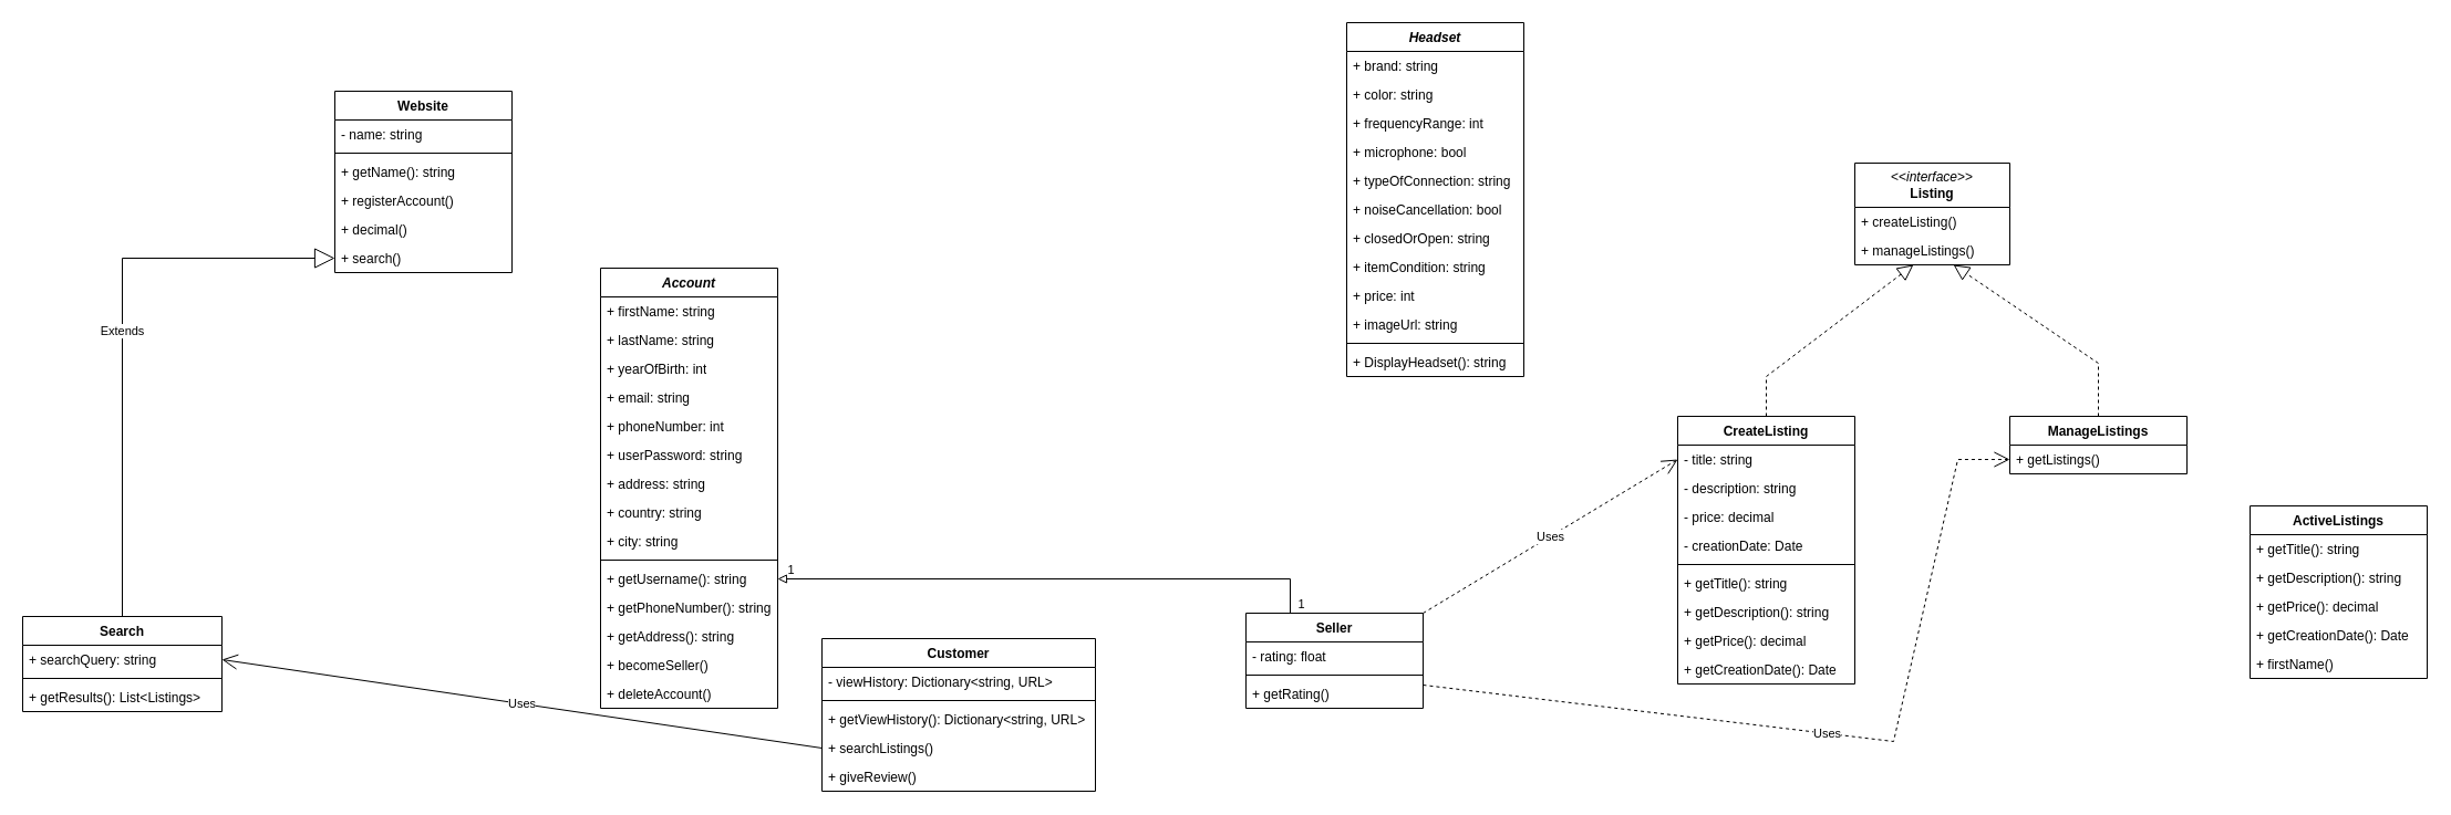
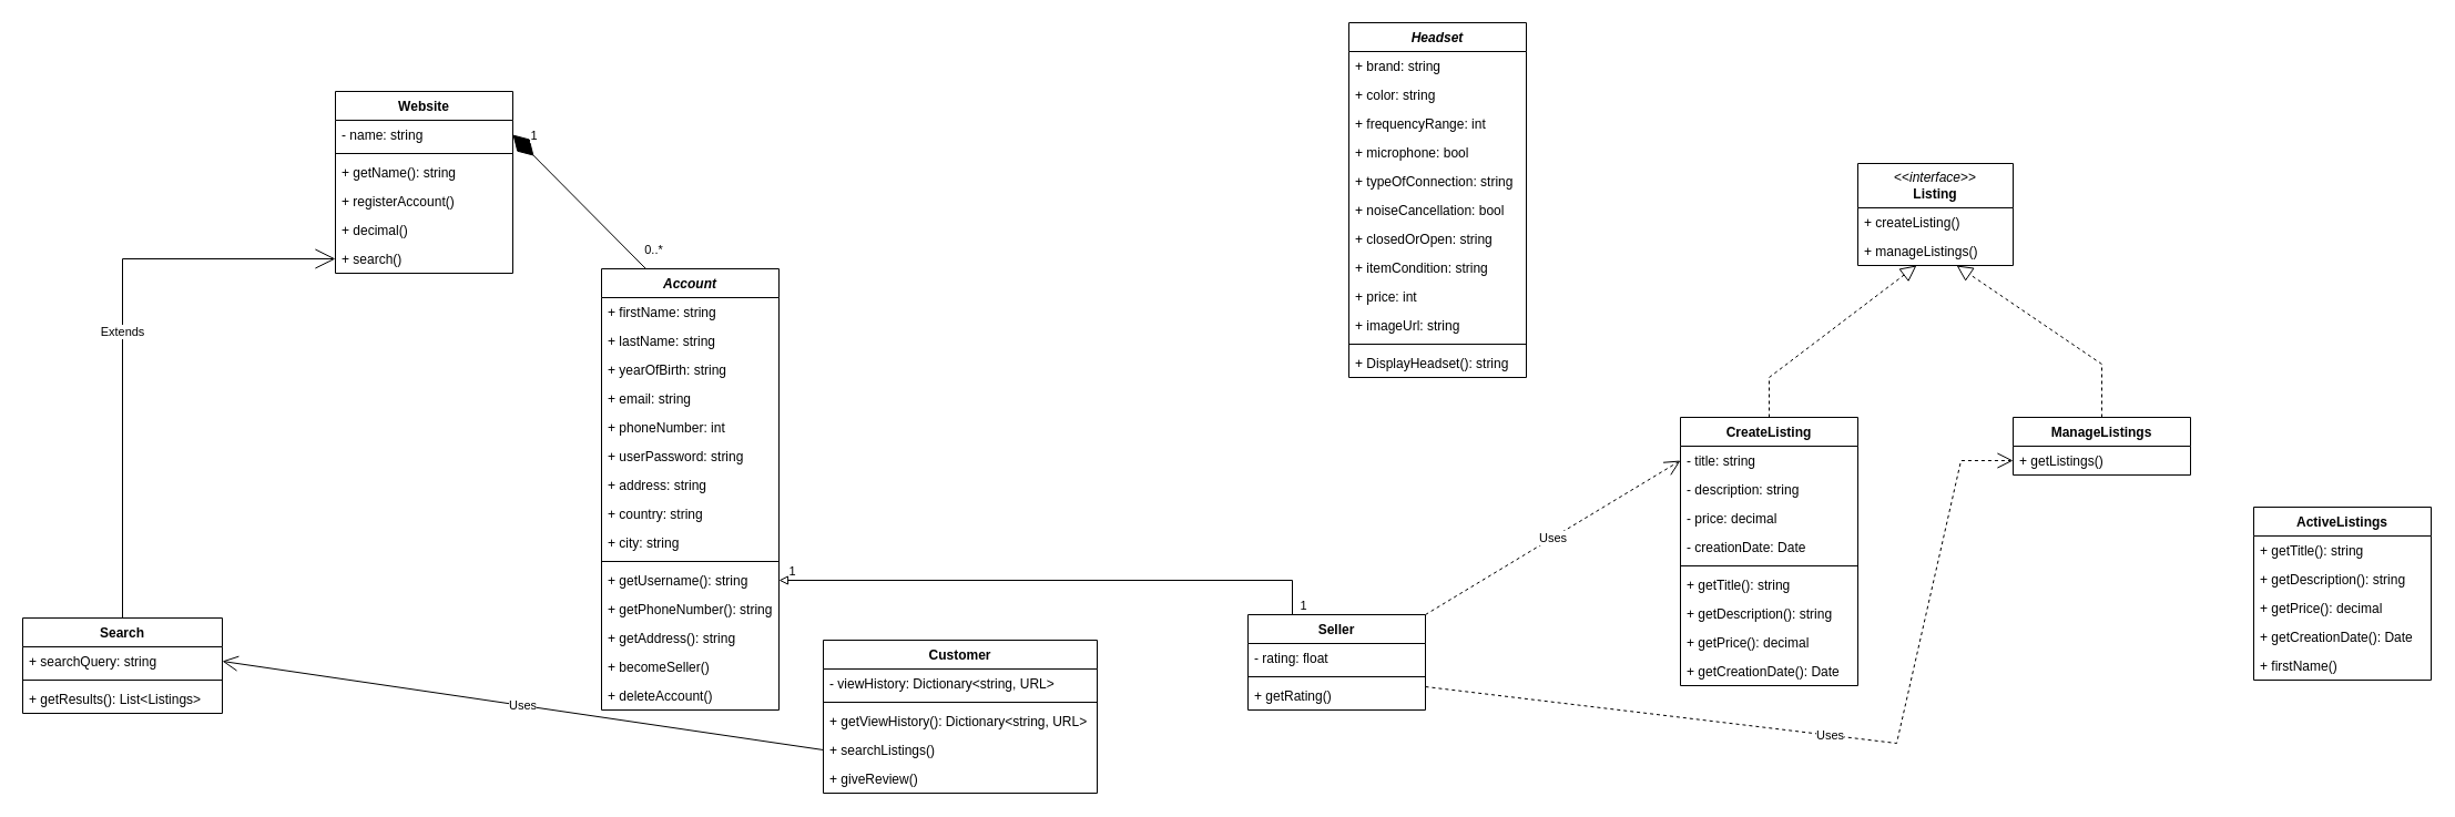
+ <mxCell id="25" value="" style="endArrow=diamondThin;endFill=1;endSize=24;html=1;rounded=0;entryX=1;entryY=0.5;entryDx=0;entryDy=0;exitX=0.25;exitY=0;exitDx=0;exitDy=0;" parent="1" source="9" target="3" edge="1"><mxGeometry width="160" relative="1" as="geometry"><mxPoint x="592" y="232" as="sourcePoint" /><mxPoint x="752" y="232" as="targetPoint" /></mxGeometry></mxCell>
+ <mxCell id="26" value="1" style="edgeLabel;html=1;align=center;verticalAlign=middle;resizable=0;points=[];" parent="25" vertex="1" connectable="0"><mxGeometry x="0.67" y="2" relative="1" as="geometry"><mxPoint y="-21" as="offset" /></mxGeometry></mxCell>
+ <mxCell id="27" value="0..*" style="edgeLabel;html=1;align=center;verticalAlign=middle;resizable=0;points=[];" parent="25" vertex="1" connectable="0"><mxGeometry x="-0.796" relative="1" as="geometry"><mxPoint x="18" y="-5" as="offset" /></mxGeometry></mxCell>
- <mxCell id="71" value="Extends" style="endArrow=block;endSize=16;endFill=0;html=1;rounded=0;entryX=0;entryY=0.5;entryDx=0;entryDy=0;exitX=0.5;exitY=0;exitDx=0;exitDy=0;" parent="1" source="66" target="8" edge="1"><mxGeometry width="160" relative="1" as="geometry"><mxPoint x="353" y="425" as="sourcePoint" /><mxPoint x="513" y="425" as="targetPoint" /><Array as="points"><mxPoint x="110" y="233" /></Array></mxGeometry></mxCell>
+ <mxCell id="71" value="Extends" style="endArrow=open;endSize=16;endFill=0;html=1;rounded=0;entryX=0;entryY=0.5;entryDx=0;entryDy=0;exitX=0.5;exitY=0;exitDx=0;exitDy=0;" parent="1" source="66" target="8" edge="1"><mxGeometry width="160" relative="1" as="geometry"><mxPoint x="353" y="425" as="sourcePoint" /><mxPoint x="513" y="425" as="targetPoint" /><Array as="points"><mxPoint x="110" y="233" /></Array></mxGeometry></mxCell>
- <mxCell id="12" value="+ yearOfBirth: int" style="text;strokeColor=none;fillColor=none;align=left;verticalAlign=top;spacingLeft=4;spacingRight=4;overflow=hidden;rotatable=0;points=[[0,0.5],[1,0.5]];portConstraint=eastwest;whiteSpace=wrap;html=1;" parent="9" vertex="1"><mxGeometry y="78" width="160" height="26" as="geometry" /></mxCell>
+ <mxCell id="12" value="+ yearOfBirth: string" style="text;strokeColor=none;fillColor=none;align=left;verticalAlign=top;spacingLeft=4;spacingRight=4;overflow=hidden;rotatable=0;points=[[0,0.5],[1,0.5]];portConstraint=eastwest;whiteSpace=wrap;html=1;" parent="9" vertex="1"><mxGeometry y="78" width="160" height="26" as="geometry" /></mxCell>
